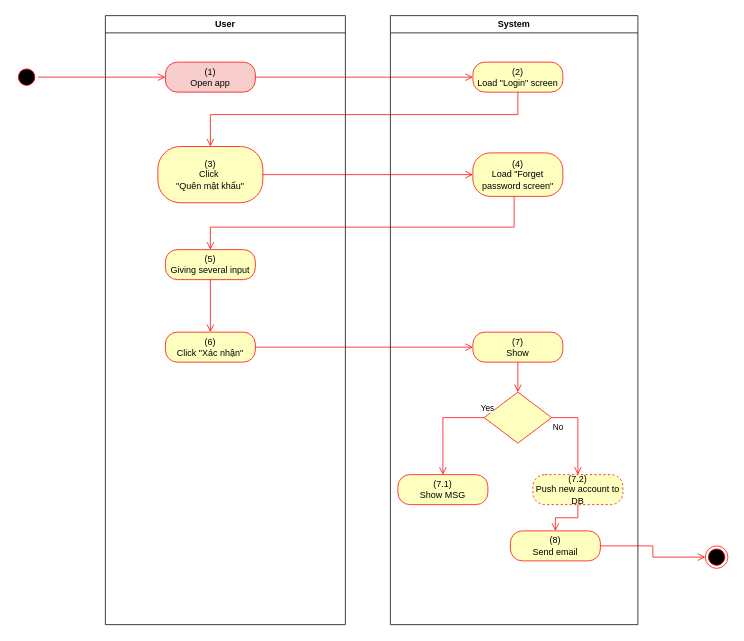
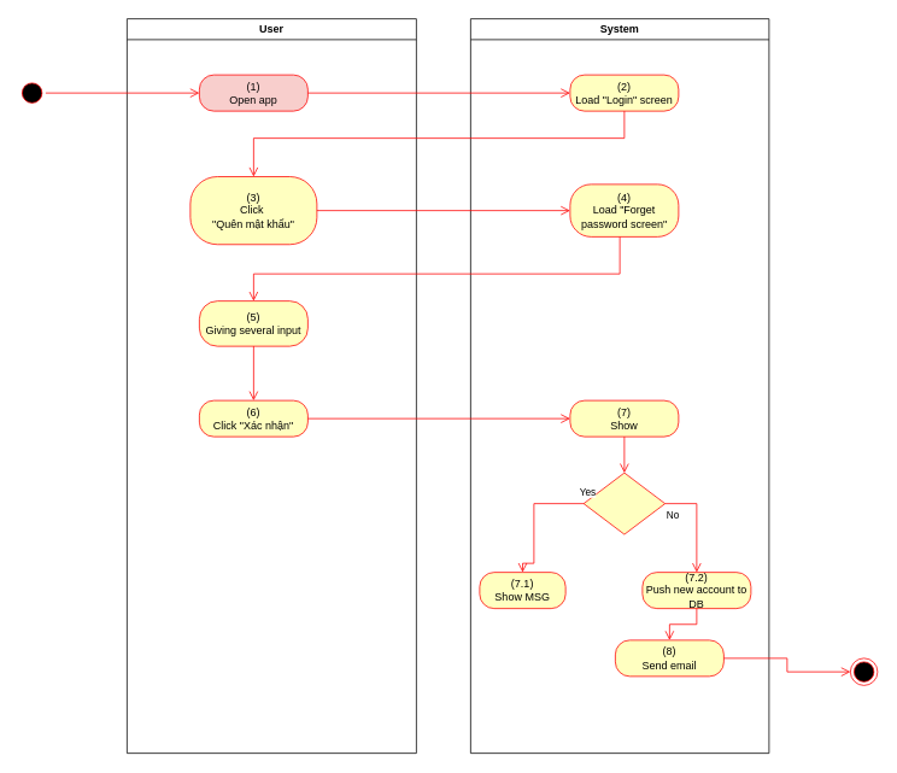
- <mxCell id="4" value="(5)&lt;br&gt;Giving several input" style="rounded=1;whiteSpace=wrap;html=1;arcSize=40;fontColor=#000000;fillColor=#ffffc0;strokeColor=#ff0000;" vertex="1" parent="2"><mxGeometry x="80" y="312" width="120" height="40" as="geometry" /></mxCell>
+ <mxCell id="4" value="(5)&lt;br&gt;Giving several input" style="rounded=1;whiteSpace=wrap;html=1;arcSize=40;fontColor=#000000;fillColor=#ffffc0;strokeColor=#ff0000;" vertex="1" parent="2"><mxGeometry x="80" y="312" width="120" height="50" as="geometry" /></mxCell>
- <mxCell id="18" value="(7.1)&lt;br&gt;Show MSG" style="rounded=1;whiteSpace=wrap;html=1;arcSize=40;fontColor=#000000;fillColor=#ffffc0;strokeColor=#ff0000;" vertex="1" parent="8"><mxGeometry x="10" y="612" width="120" height="40" as="geometry" /></mxCell>
+ <mxCell id="18" value="(7.1)&lt;br&gt;Show MSG" style="rounded=1;whiteSpace=wrap;html=1;arcSize=40;fontColor=#000000;fillColor=#ffffc0;strokeColor=#ff0000;" vertex="1" parent="8"><mxGeometry x="10" y="612" width="95" height="40" as="geometry" /></mxCell>
- <mxCell id="14" value="(7.2)&lt;br&gt;Push new account to DB" style="rounded=1;whiteSpace=wrap;html=1;arcSize=40;fontColor=#000000;fillColor=#ffffc0;strokeColor=#ff0000;dashed=1;" vertex="1" parent="8"><mxGeometry x="190" y="612" width="120" height="40" as="geometry" /></mxCell>
+ <mxCell id="14" value="(7.2)&lt;br&gt;Push new account to DB" style="rounded=1;whiteSpace=wrap;html=1;arcSize=40;fontColor=#000000;fillColor=#ffffc0;strokeColor=#ff0000;" vertex="1" parent="8"><mxGeometry x="190" y="612" width="120" height="40" as="geometry" /></mxCell>
